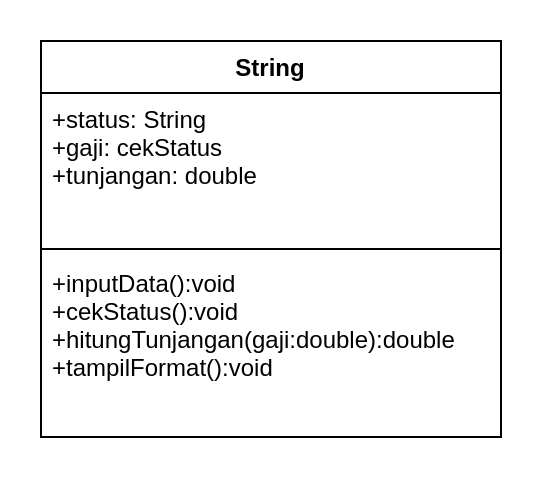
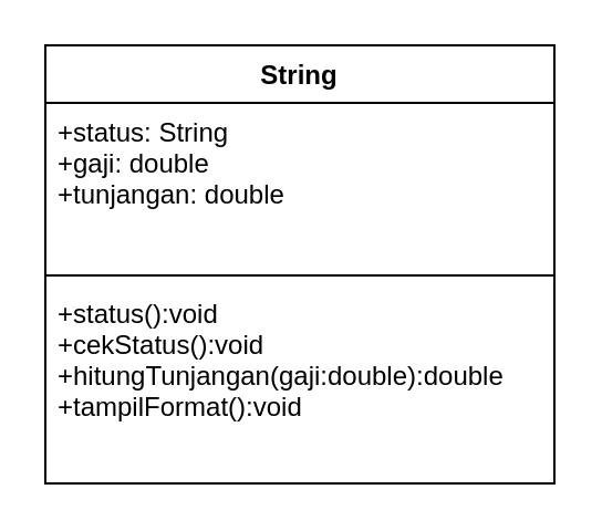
- <mxCell id="3" value="+status: String&#10;+gaji: cekStatus&#10;+tunjangan: double" style="text;strokeColor=none;fillColor=none;align=left;verticalAlign=top;spacingLeft=4;spacingRight=4;overflow=hidden;rotatable=0;points=[[0,0.5],[1,0.5]];portConstraint=eastwest;" vertex="1" parent="2"><mxGeometry y="26" width="230" height="74" as="geometry" /></mxCell>
+ <mxCell id="3" value="+status: String&#10;+gaji: double&#10;+tunjangan: double" style="text;strokeColor=none;fillColor=none;align=left;verticalAlign=top;spacingLeft=4;spacingRight=4;overflow=hidden;rotatable=0;points=[[0,0.5],[1,0.5]];portConstraint=eastwest;" vertex="1" parent="2"><mxGeometry y="26" width="230" height="74" as="geometry" /></mxCell>
- <mxCell id="5" value="+inputData():void&#10;+cekStatus():void&#10;+hitungTunjangan(gaji:double):double&#10;+tampilFormat():void" style="text;strokeColor=none;fillColor=none;align=left;verticalAlign=top;spacingLeft=4;spacingRight=4;overflow=hidden;rotatable=0;points=[[0,0.5],[1,0.5]];portConstraint=eastwest;" vertex="1" parent="2"><mxGeometry y="108" width="230" height="90" as="geometry" /></mxCell>
+ <mxCell id="5" value="+status():void&#10;+cekStatus():void&#10;+hitungTunjangan(gaji:double):double&#10;+tampilFormat():void" style="text;strokeColor=none;fillColor=none;align=left;verticalAlign=top;spacingLeft=4;spacingRight=4;overflow=hidden;rotatable=0;points=[[0,0.5],[1,0.5]];portConstraint=eastwest;" vertex="1" parent="2"><mxGeometry y="108" width="230" height="90" as="geometry" /></mxCell>
